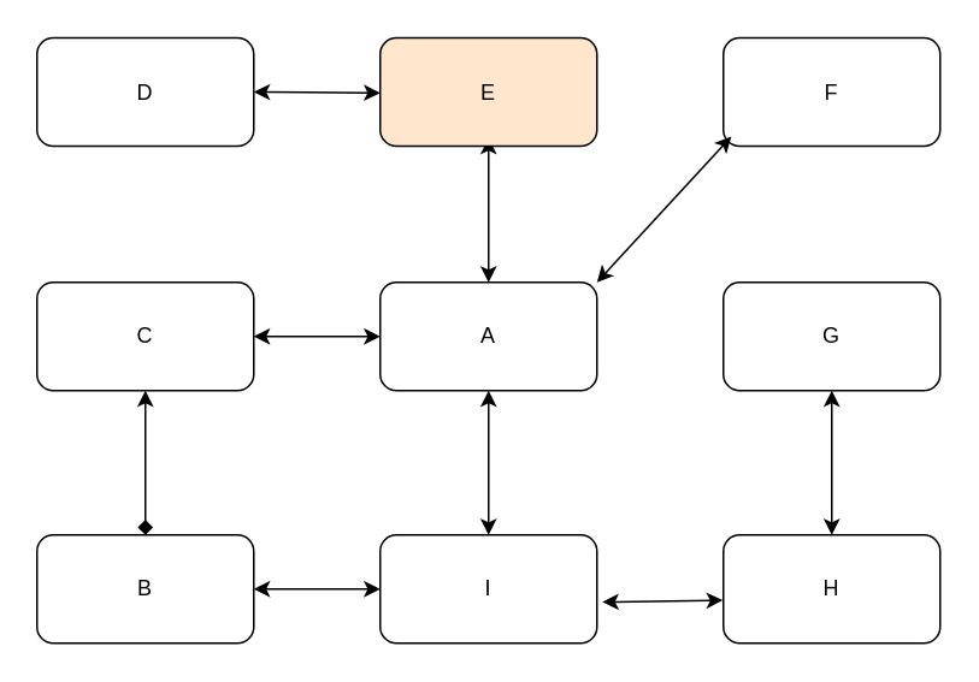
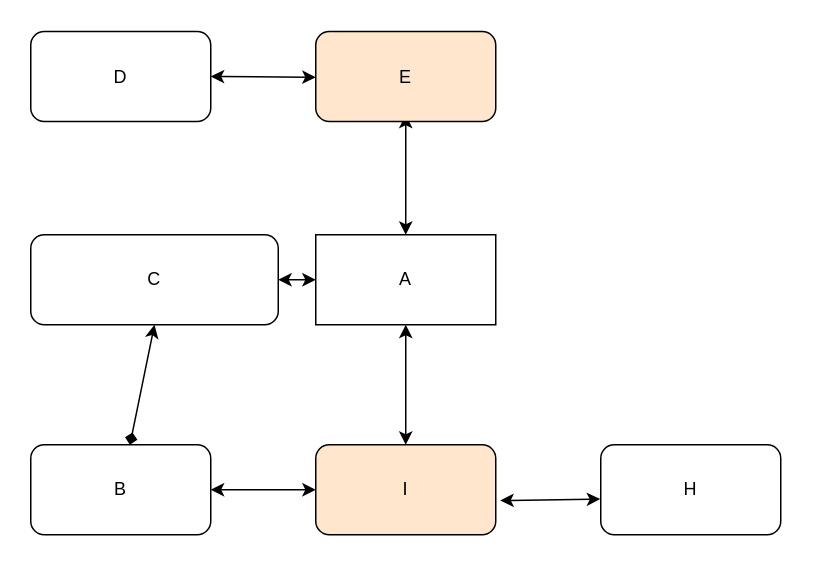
- <mxCell id="9" value="F" style="rounded=1;whiteSpace=wrap;html=1;" vertex="1" parent="1"><mxGeometry x="400" y="20.5" width="120" height="60" as="geometry" /></mxCell>
- <mxCell id="17" value="" style="endArrow=classic;startArrow=classic;html=1;rounded=0;entryX=0.037;entryY=0.91;entryDx=0;entryDy=0;exitX=1;exitY=0;exitDx=0;exitDy=0;entryPerimeter=0;" edge="1" parent="1" source="3" target="9"><mxGeometry width="50" height="50" relative="1" as="geometry"><mxPoint x="620" y="155.05" as="sourcePoint" /><mxPoint x="750" y="155.05" as="targetPoint" /></mxGeometry></mxCell>
- <mxCell id="5" value="C" style="rounded=1;whiteSpace=wrap;html=1;" vertex="1" parent="1"><mxGeometry x="20" y="156" width="120" height="60" as="geometry" /></mxCell>
+ <mxCell id="5" value="C" style="rounded=1;whiteSpace=wrap;html=1;" vertex="1" parent="1"><mxGeometry x="20" y="156" width="165" height="60" as="geometry" /></mxCell>
- <mxCell id="3" value="A" style="rounded=1;whiteSpace=wrap;html=1;" vertex="1" parent="1"><mxGeometry x="210" y="156" width="120" height="60" as="geometry" /></mxCell>
+ <mxCell id="3" value="A" style="whiteSpace=wrap;html=1;rounded=0;" vertex="1" parent="1"><mxGeometry x="210" y="156" width="120" height="60" as="geometry" /></mxCell>
- <mxCell id="6" value="G" style="rounded=1;whiteSpace=wrap;html=1;" vertex="1" parent="1"><mxGeometry x="400" y="156" width="120" height="60" as="geometry" /></mxCell>
- <mxCell id="16" value="" style="endArrow=classic;startArrow=classic;html=1;rounded=0;entryX=0.5;entryY=0;entryDx=0;entryDy=0;exitX=0.5;exitY=1;exitDx=0;exitDy=0;" edge="1" parent="1" source="6" target="10"><mxGeometry width="50" height="50" relative="1" as="geometry"><mxPoint x="590" y="226" as="sourcePoint" /><mxPoint x="720" y="226" as="targetPoint" /></mxGeometry></mxCell>
- <mxCell id="11" value="I" style="rounded=1;whiteSpace=wrap;html=1;" vertex="1" parent="1"><mxGeometry x="210" y="296" width="120" height="60" as="geometry" /></mxCell>
+ <mxCell id="11" value="I" style="rounded=1;whiteSpace=wrap;html=1;fillColor=#ffe6cc;" vertex="1" parent="1"><mxGeometry x="210" y="296" width="120" height="60" as="geometry" /></mxCell>
